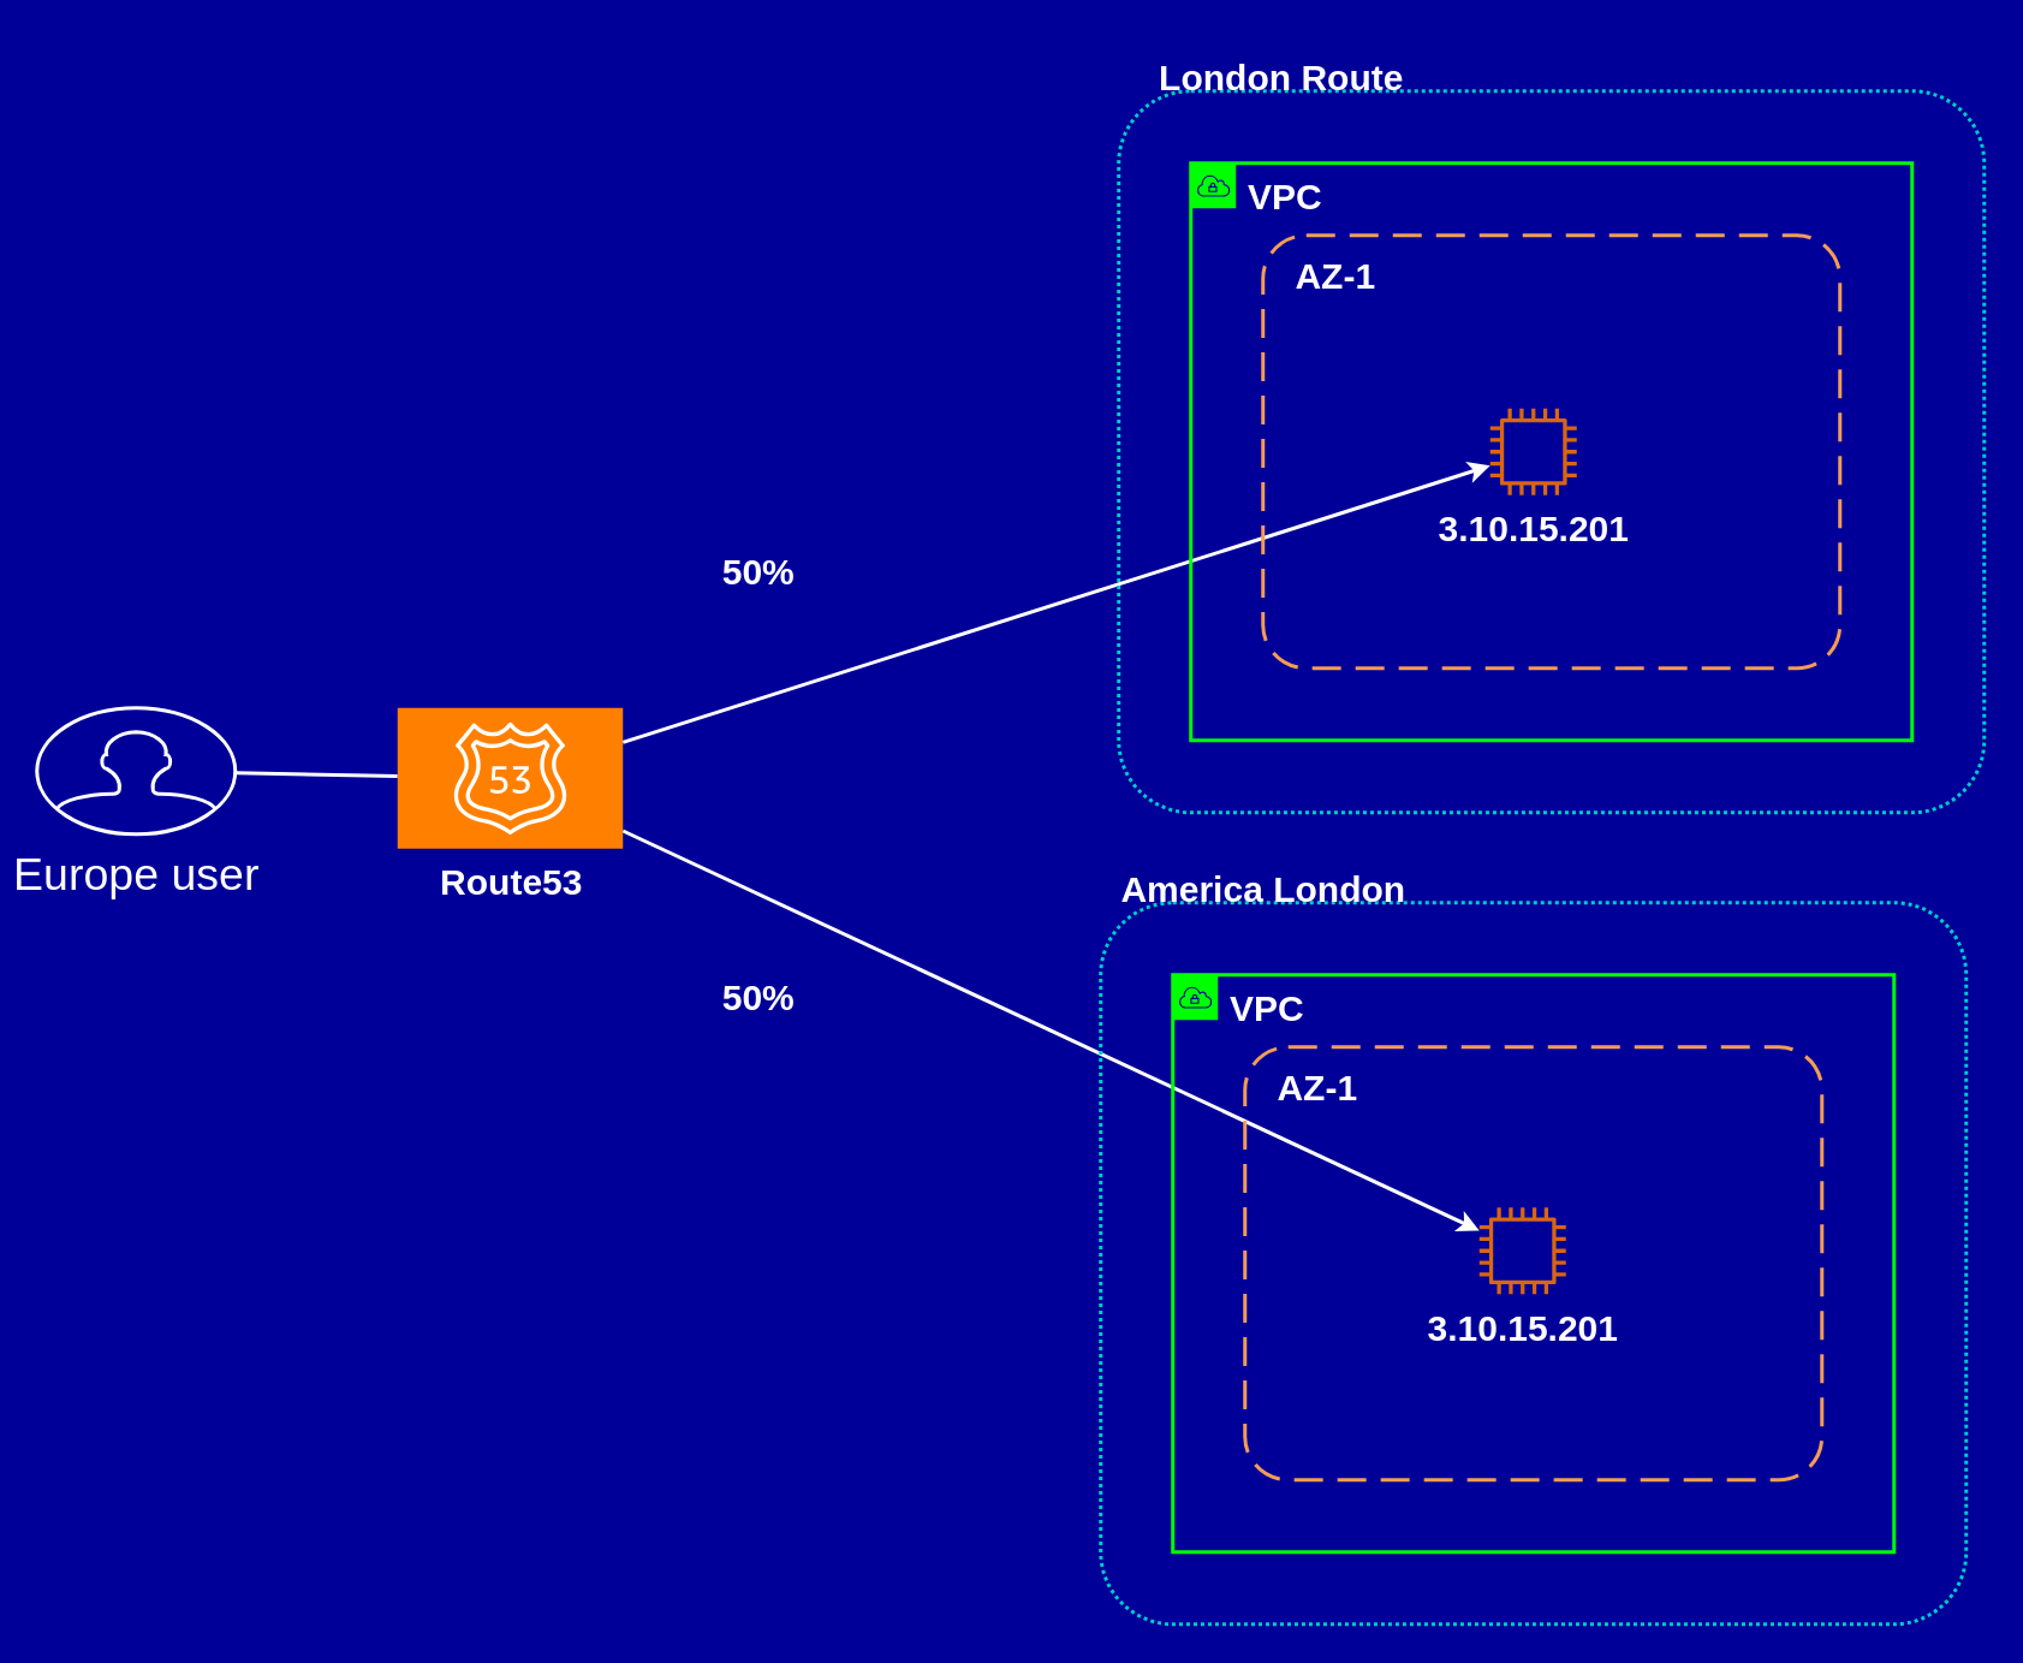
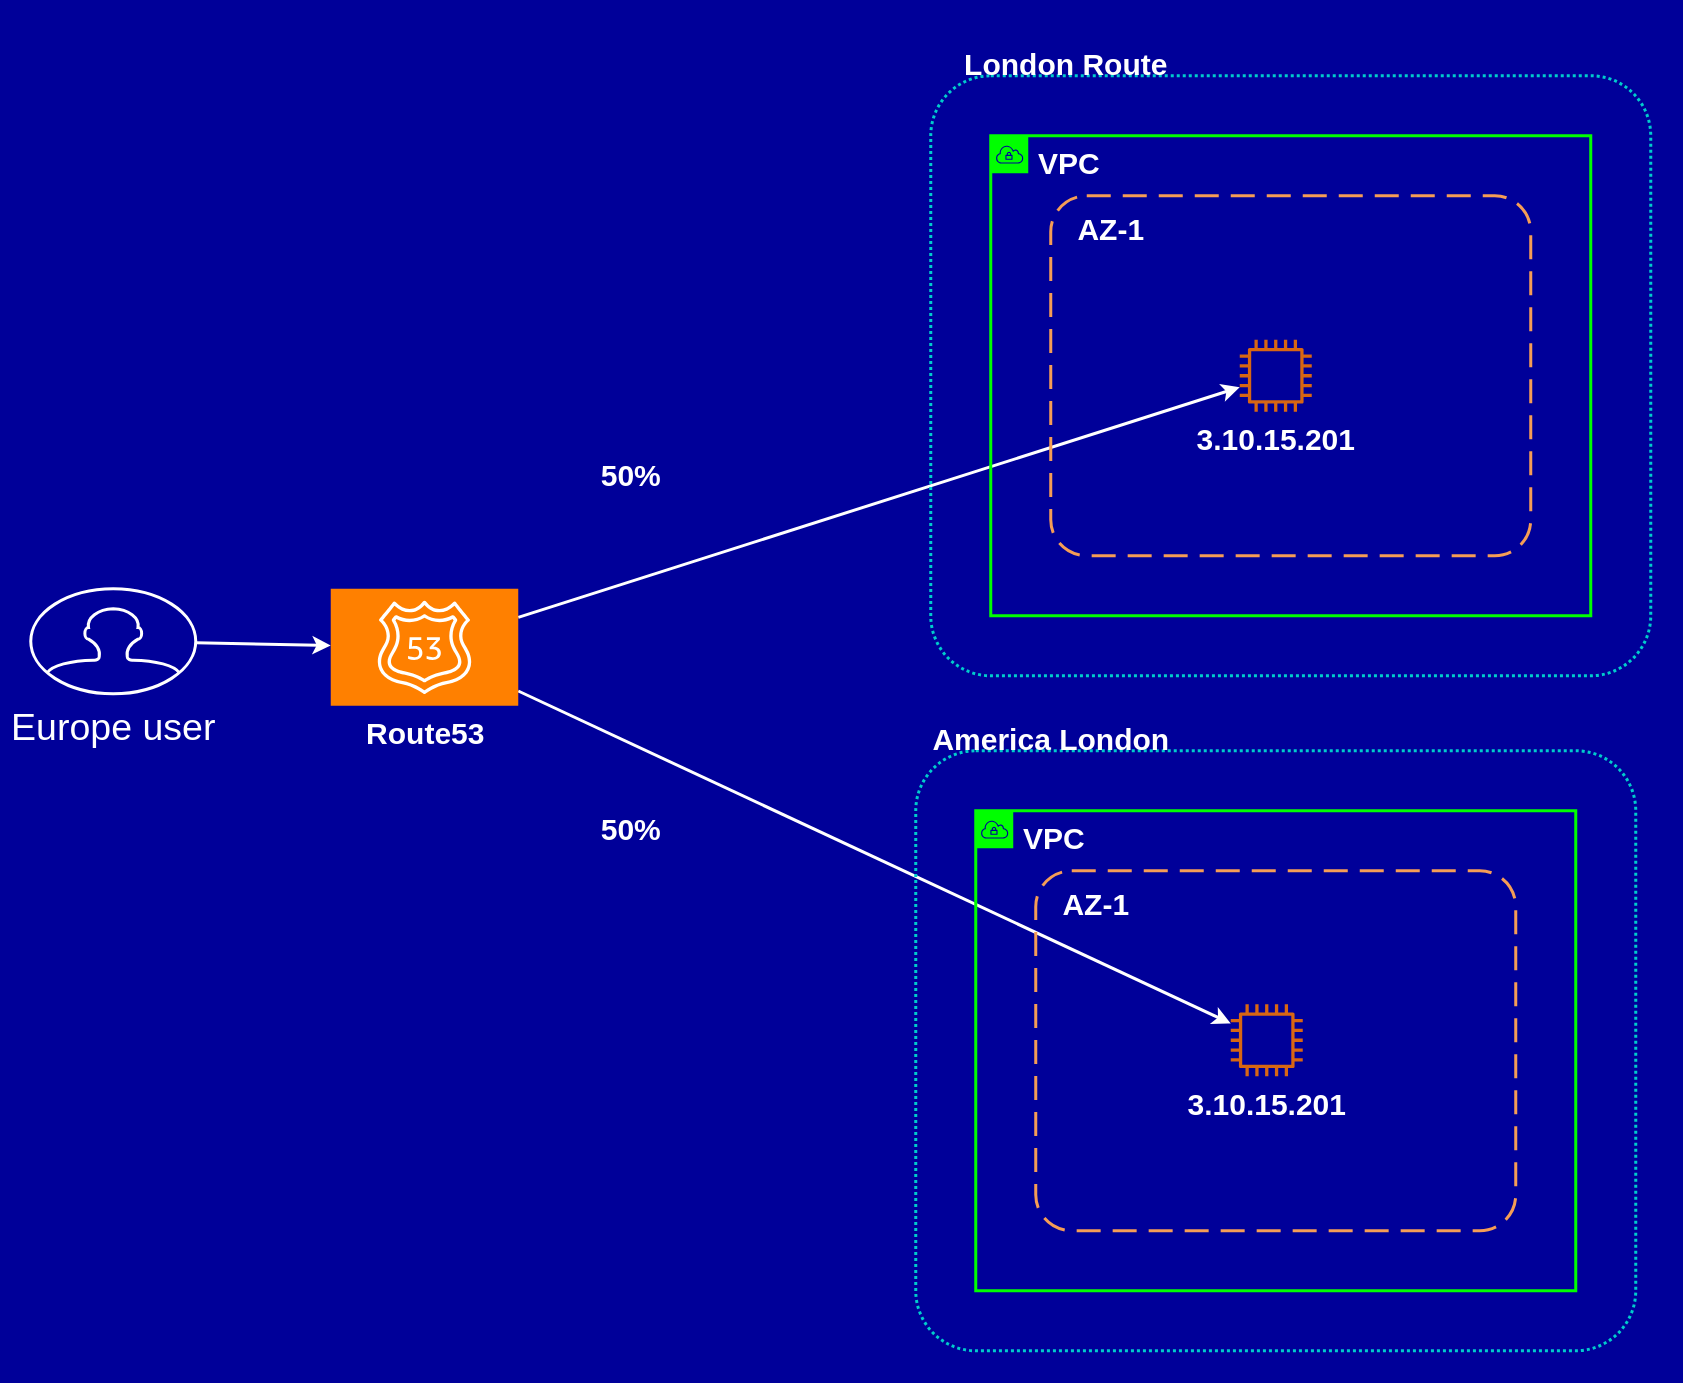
- <mxCell id="2" style="edgeStyle=none;rounded=0;orthogonalLoop=1;jettySize=auto;html=1;strokeColor=#FFFFFF;strokeWidth=2;fontSize=25;shadow=0;sketch=0;endArrow=none;" parent="1" source="3" target="6" edge="1"><mxGeometry relative="1" as="geometry" /></mxCell>
+ <mxCell id="2" style="edgeStyle=none;rounded=0;orthogonalLoop=1;jettySize=auto;html=1;strokeColor=#FFFFFF;strokeWidth=2;fontSize=25;shadow=0;sketch=0;" parent="1" source="3" target="6" edge="1"><mxGeometry relative="1" as="geometry" /></mxCell>
